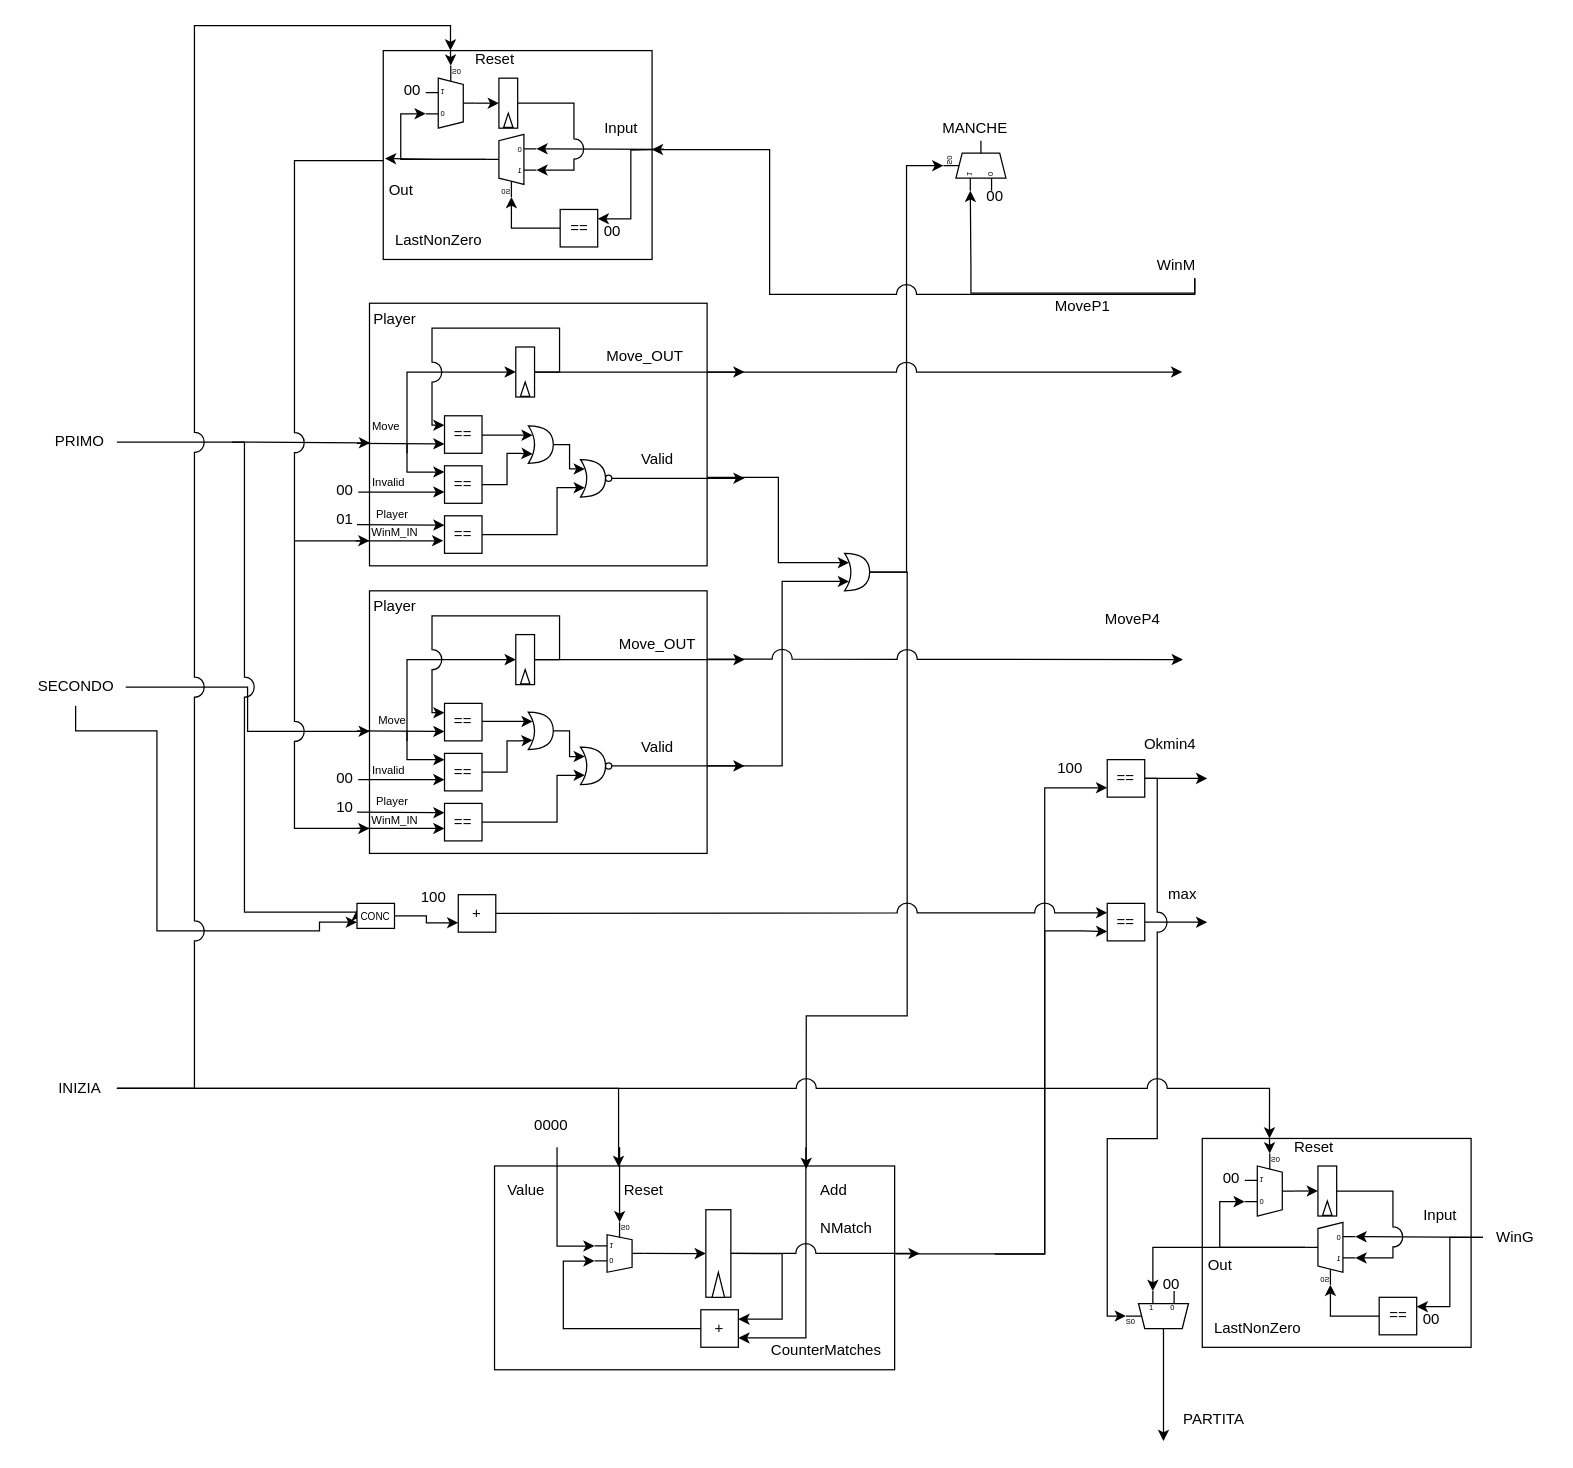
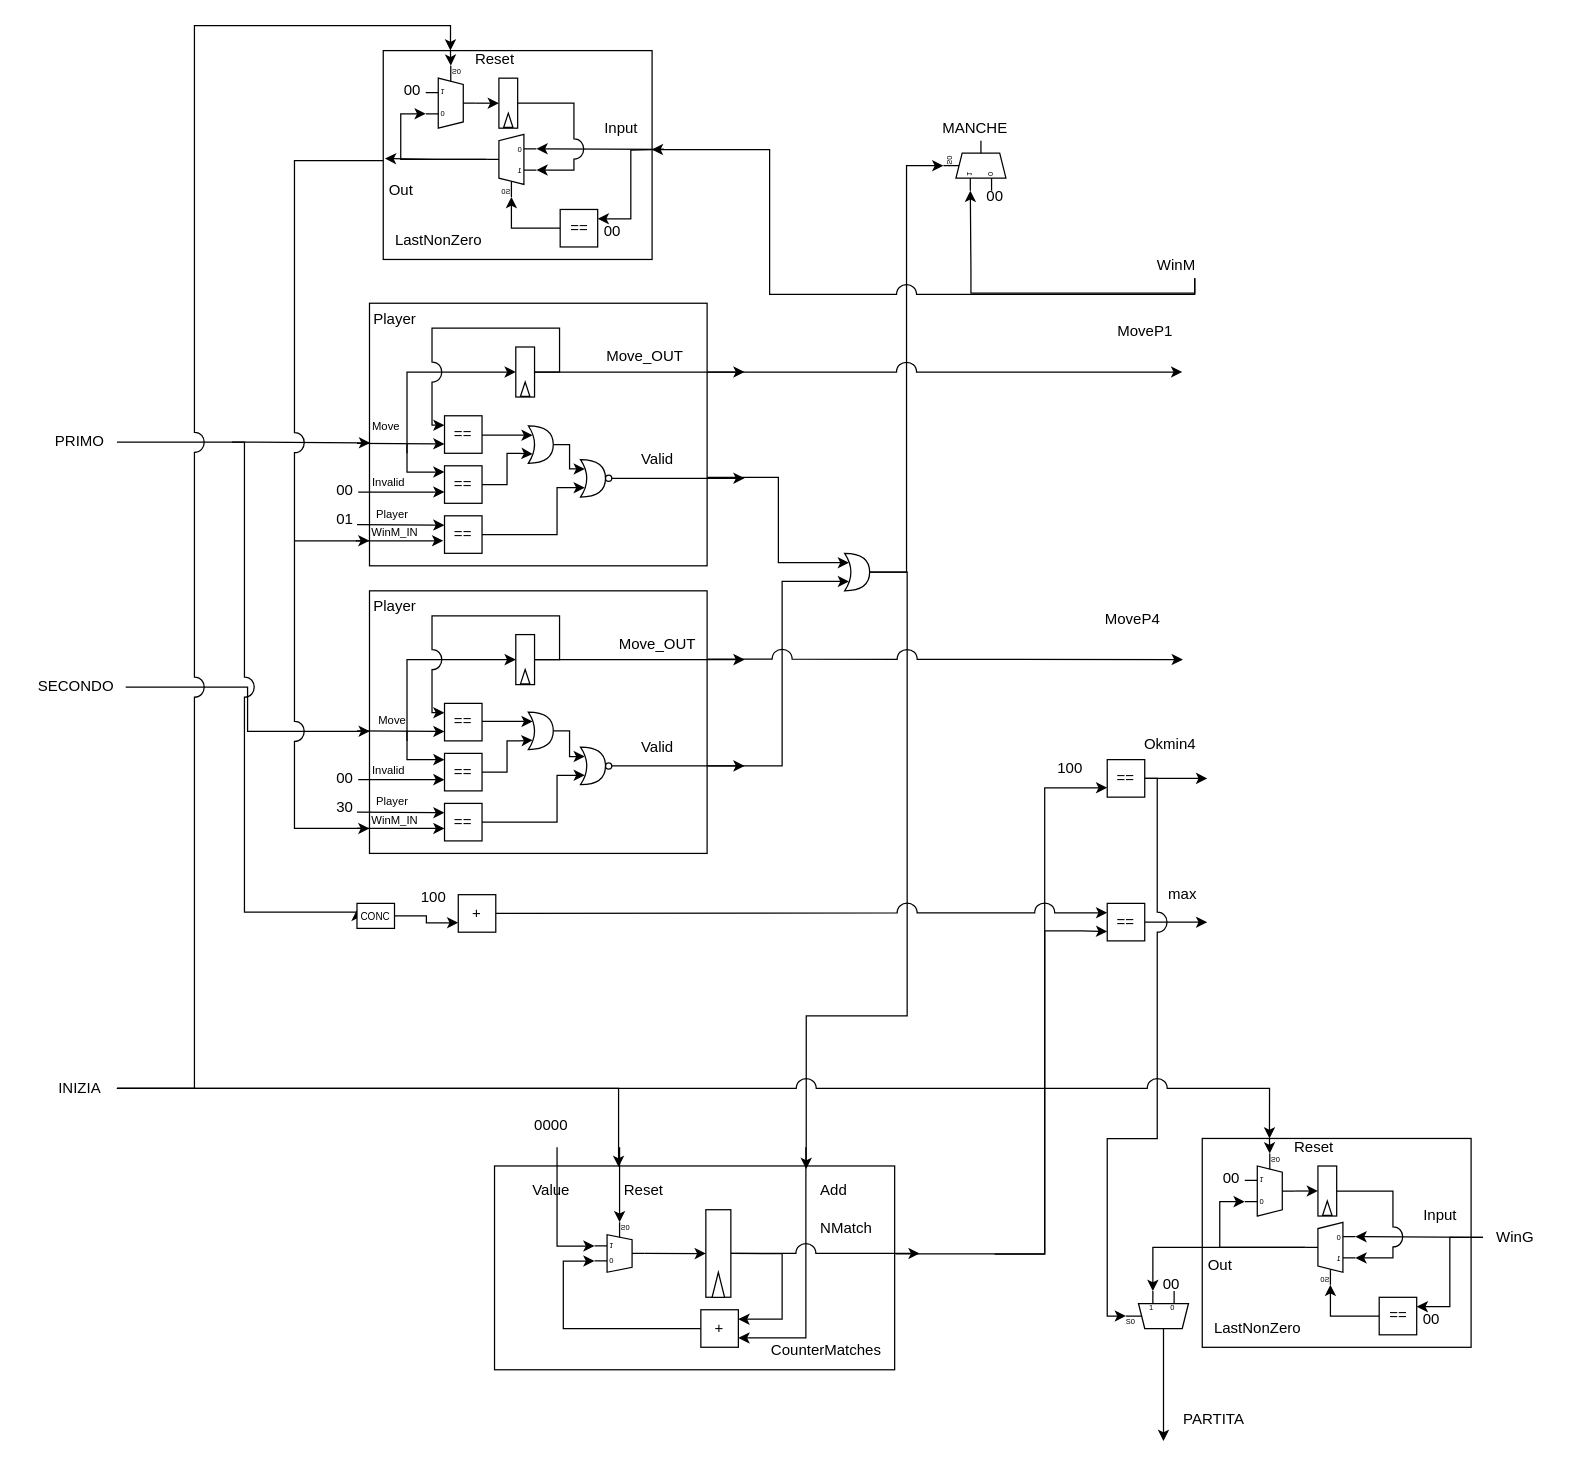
- <mxCell id="37" value="MoveP1" style="text;html=1;align=center;verticalAlign=middle;resizable=0;points=[];autosize=1;strokeColor=none;fillColor=none;labelBackgroundColor=none;" parent="1" vertex="1"><mxGeometry x="830" y="230" width="70" height="30" as="geometry" /></mxCell>
+ <mxCell id="37" value="MoveP1" style="text;html=1;align=center;verticalAlign=middle;resizable=0;points=[];autosize=1;strokeColor=none;fillColor=none;labelBackgroundColor=none;" parent="1" vertex="1"><mxGeometry x="880" y="250" width="70" height="30" as="geometry" /></mxCell>
- <mxCell id="19" value="10" style="text;html=1;align=center;verticalAlign=middle;resizable=0;points=[];autosize=1;strokeColor=none;fillColor=none;fontSize=12;fontFamily=Helvetica;labelBackgroundColor=none;" parent="1" vertex="1"><mxGeometry x="255" y="630" width="40" height="30" as="geometry" /></mxCell>
+ <mxCell id="19" value="30" style="text;html=1;align=center;verticalAlign=middle;resizable=0;points=[];autosize=1;strokeColor=none;fillColor=none;fontSize=12;fontFamily=Helvetica;labelBackgroundColor=none;" parent="1" vertex="1"><mxGeometry x="255" y="630" width="40" height="30" as="geometry" /></mxCell>
- <mxCell id="4" style="edgeStyle=orthogonalEdgeStyle;rounded=0;orthogonalLoop=1;jettySize=auto;html=1;fontFamily=Helvetica;fontSize=12;fontColor=default;entryX=0;entryY=0.75;entryDx=0;entryDy=0;labelBackgroundColor=none;" parent="1" source="14" target="24" edge="1"><mxGeometry relative="1" as="geometry"><mxPoint x="255" y="752" as="targetPoint" /><Array as="points"><mxPoint x="125" y="584" /><mxPoint x="125" y="744" /><mxPoint x="255" y="744" /></Array></mxGeometry></mxCell>
- <mxCell id="116" value="Value" style="text;html=1;align=center;verticalAlign=middle;resizable=0;points=[];autosize=1;strokeColor=none;fillColor=none;fontSize=12;fontFamily=Helvetica;container=0;labelBackgroundColor=none;" parent="110" vertex="1"><mxGeometry y="52" width="50" height="30" as="geometry" /></mxCell>
+ <mxCell id="116" value="Value" style="text;html=1;align=center;verticalAlign=middle;resizable=0;points=[];autosize=1;strokeColor=none;fillColor=none;fontSize=12;fontFamily=Helvetica;container=0;labelBackgroundColor=none;" parent="110" vertex="1"><mxGeometry x="20" y="52" width="50" height="30" as="geometry" /></mxCell>
